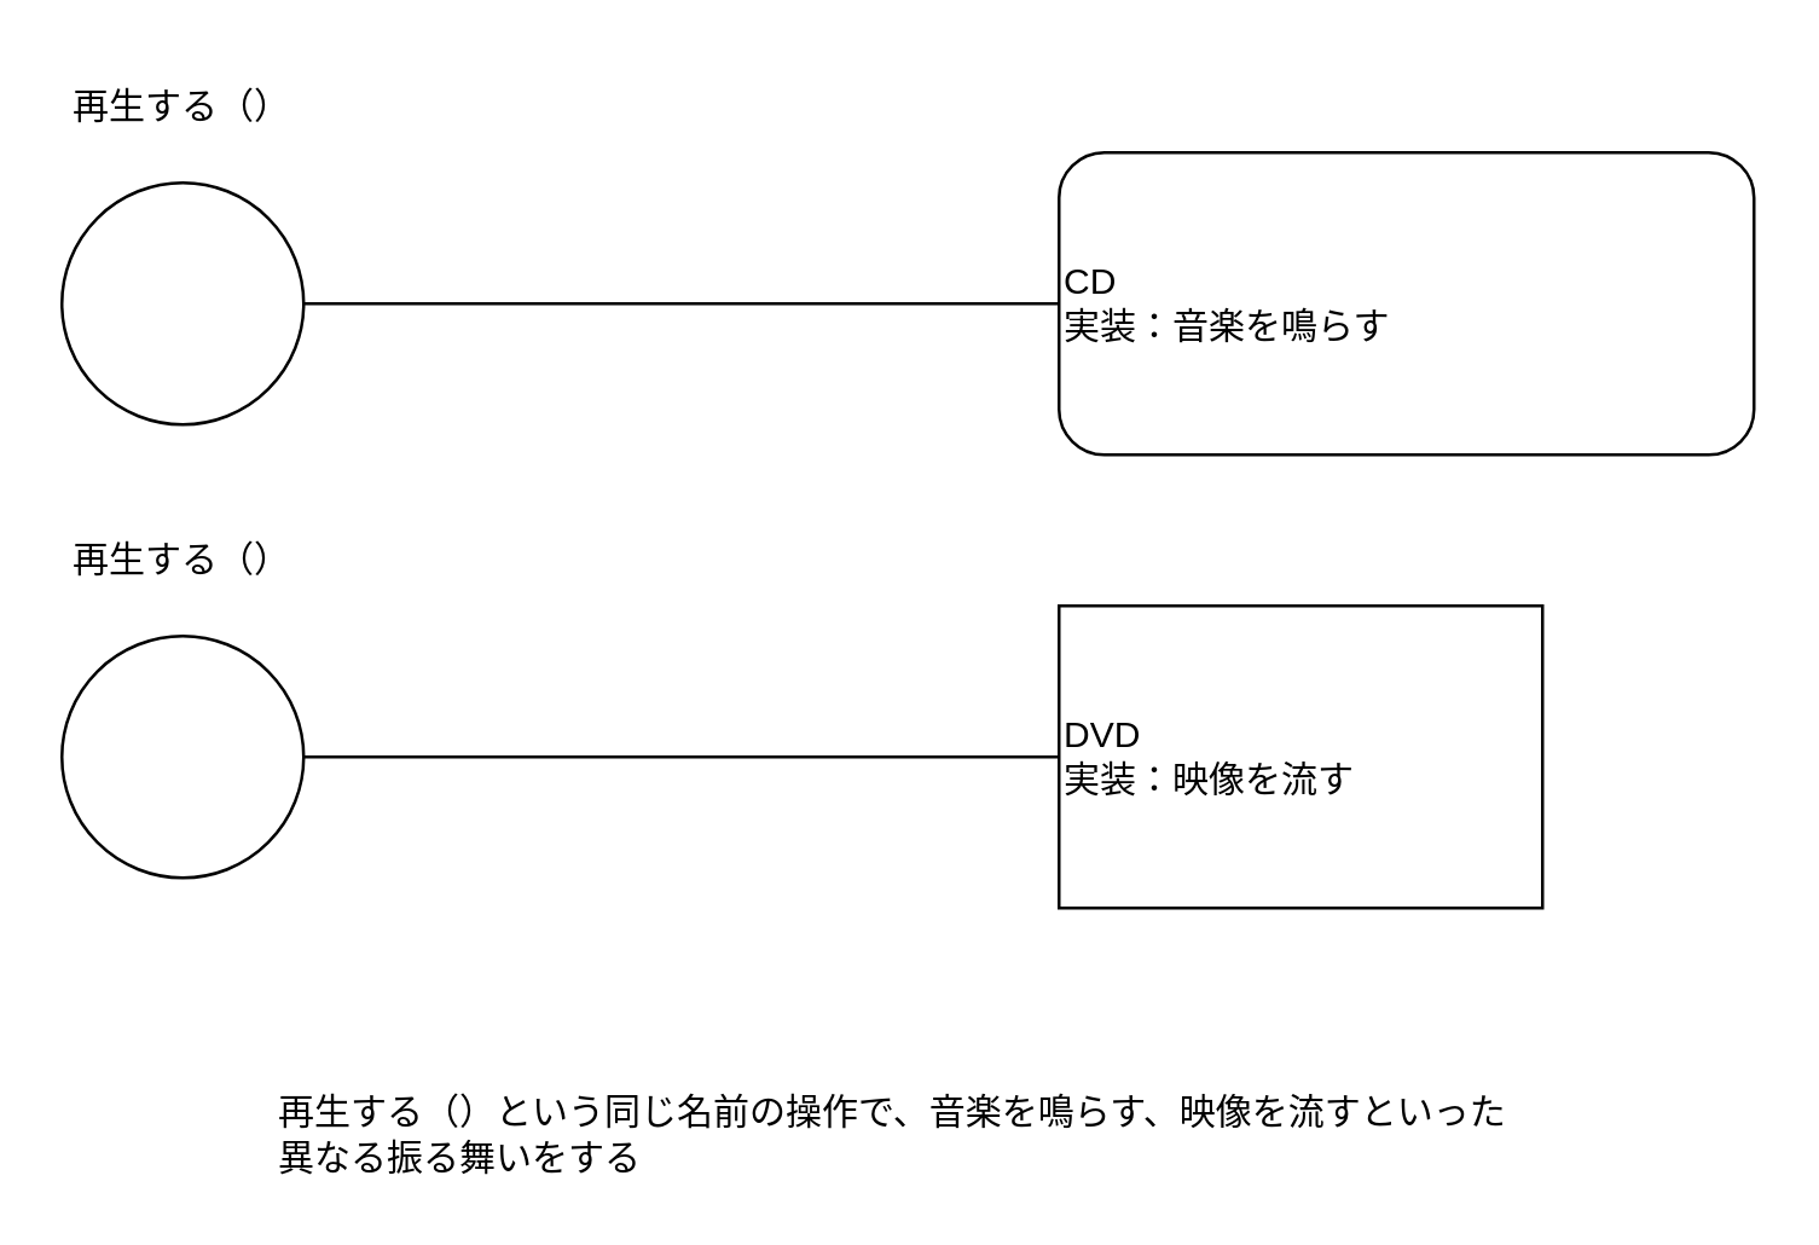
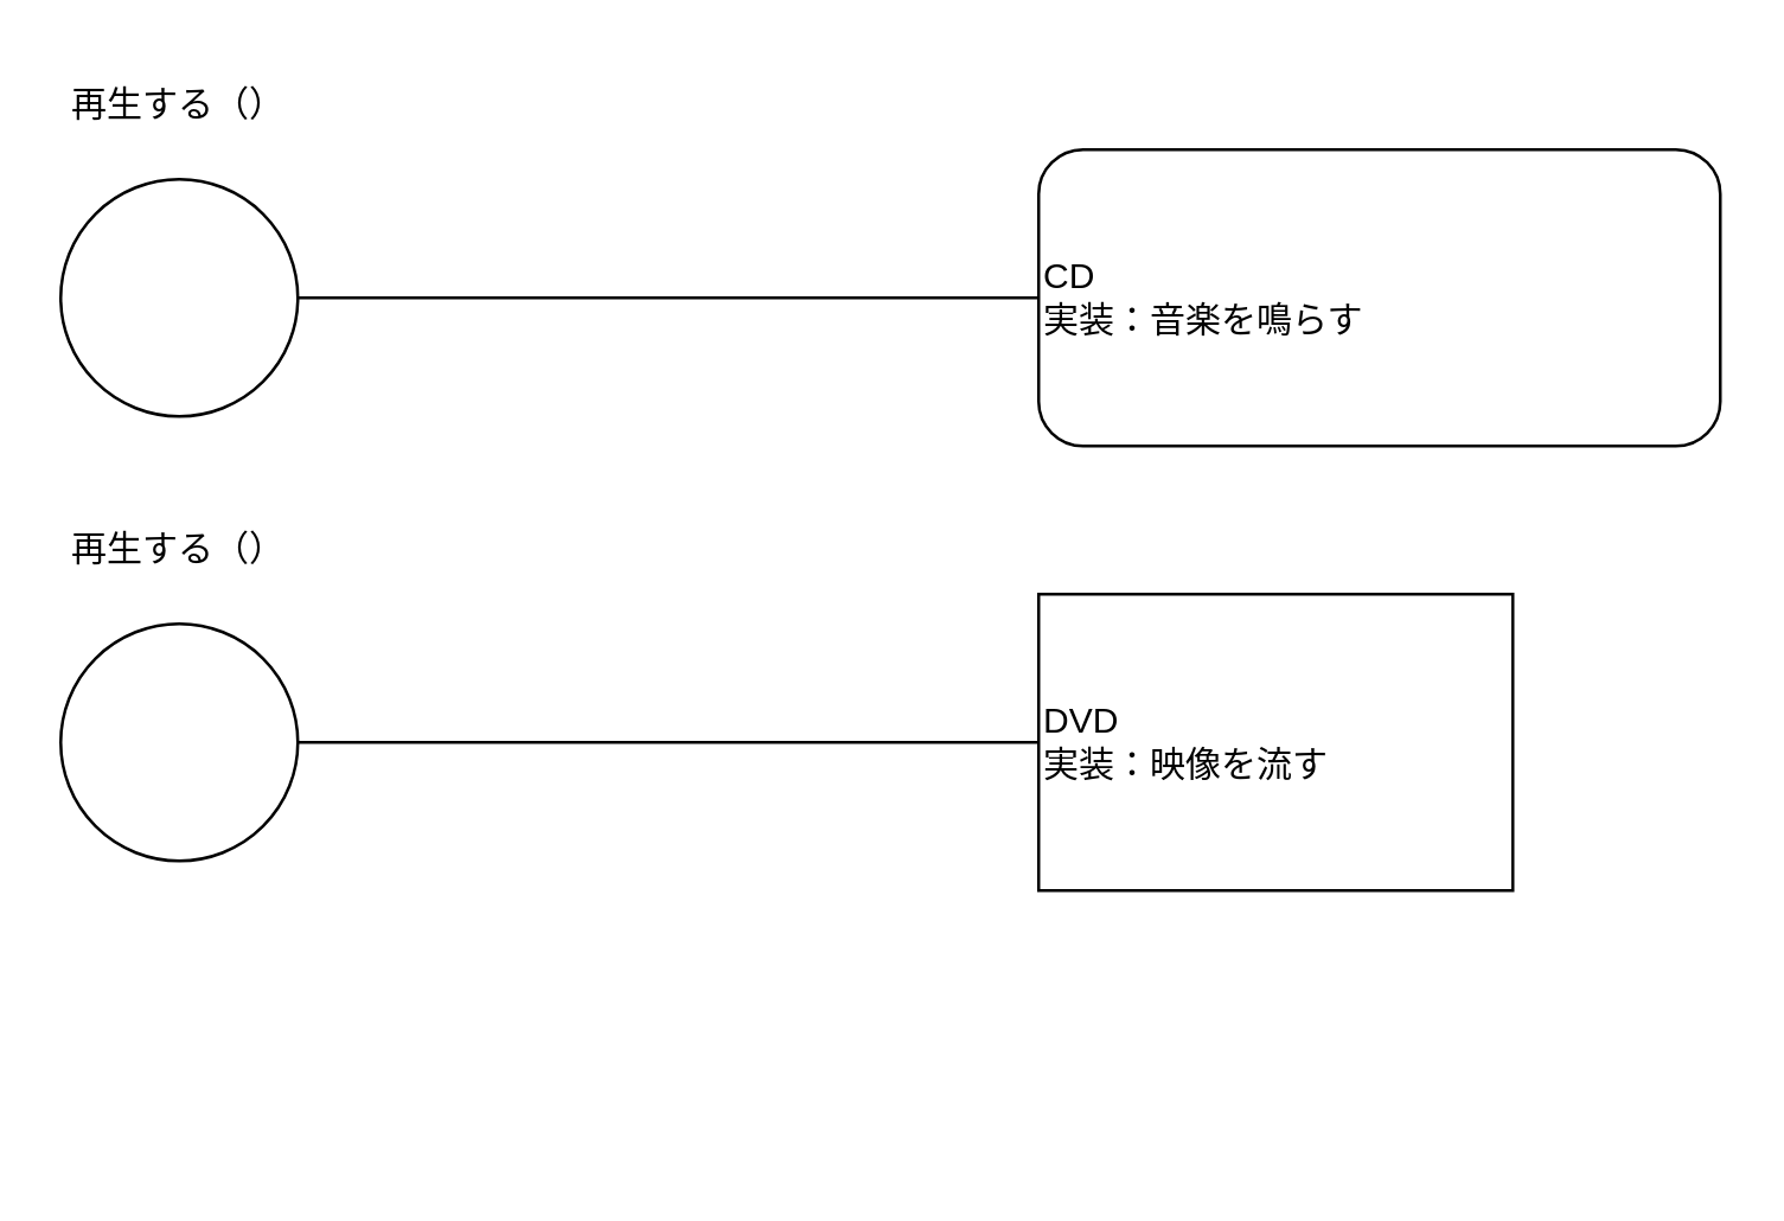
- <mxCell id="10" value="再生する（）という同じ名前の操作で、音楽を鳴らす、映像を流すといった異なる振る舞いをする" style="text;html=1;strokeColor=none;fillColor=none;align=left;verticalAlign=middle;whiteSpace=wrap;rounded=0;" vertex="1" parent="1"><mxGeometry x="90" y="360" width="410" height="30" as="geometry" /></mxCell>
